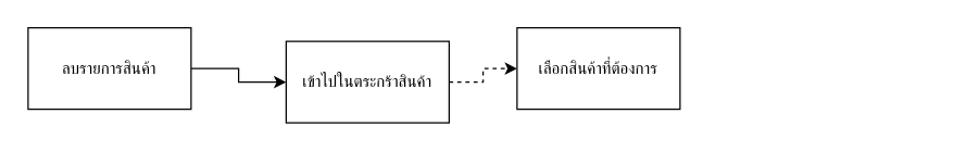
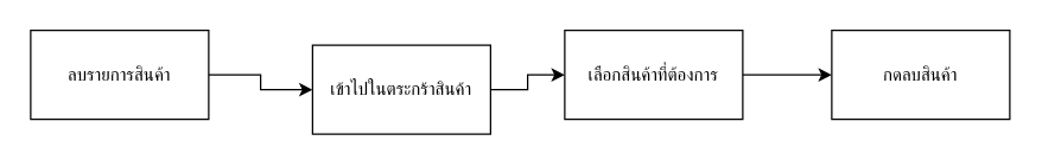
+ <mxCell id="6" style="edgeStyle=orthogonalEdgeStyle;rounded=0;orthogonalLoop=1;jettySize=auto;html=1;exitX=1;exitY=0.5;exitDx=0;exitDy=0;entryX=0;entryY=0.5;entryDx=0;entryDy=0;" edge="1" parent="1" source="7" target="8"><mxGeometry relative="1" as="geometry" /></mxCell>
+ <mxCell id="8" value="กดลบสินค้า" style="rounded=0;whiteSpace=wrap;html=1;" vertex="1" parent="1"><mxGeometry x="560" y="20" width="120" height="60" as="geometry" /></mxCell>
- <mxCell id="4" style="edgeStyle=orthogonalEdgeStyle;rounded=0;orthogonalLoop=1;jettySize=auto;html=1;exitX=1;exitY=0.5;exitDx=0;exitDy=0;entryX=0;entryY=0.5;entryDx=0;entryDy=0;dashed=1;" edge="1" parent="1" source="5" target="7"><mxGeometry relative="1" as="geometry" /></mxCell>
+ <mxCell id="4" style="edgeStyle=orthogonalEdgeStyle;rounded=0;orthogonalLoop=1;jettySize=auto;html=1;exitX=1;exitY=0.5;exitDx=0;exitDy=0;entryX=0;entryY=0.5;entryDx=0;entryDy=0;" edge="1" parent="1" source="5" target="7"><mxGeometry relative="1" as="geometry" /></mxCell>
